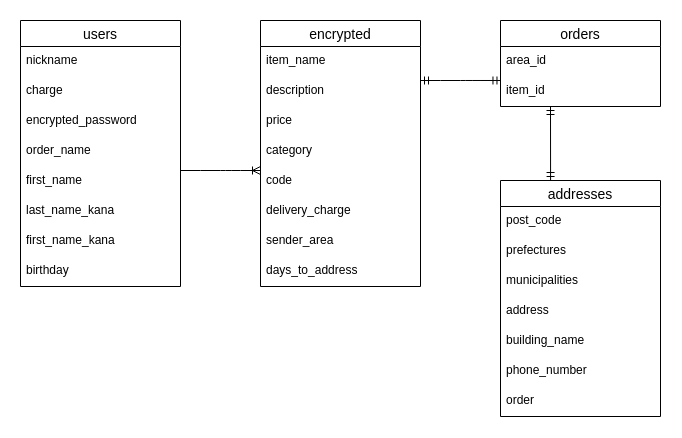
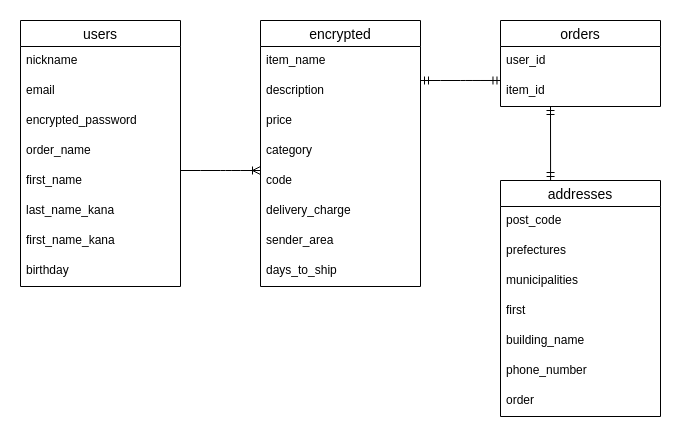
- <mxCell id="29" value="area_id" style="text;strokeColor=none;fillColor=none;spacingLeft=4;spacingRight=4;overflow=hidden;rotatable=0;points=[[0,0.5],[1,0.5]];portConstraint=eastwest;fontSize=12;rounded=0;" vertex="1" parent="28"><mxGeometry y="26" width="160" height="30" as="geometry" /></mxCell>
+ <mxCell id="29" value="user_id" style="text;strokeColor=none;fillColor=none;spacingLeft=4;spacingRight=4;overflow=hidden;rotatable=0;points=[[0,0.5],[1,0.5]];portConstraint=eastwest;fontSize=12;rounded=0;" vertex="1" parent="28"><mxGeometry y="26" width="160" height="30" as="geometry" /></mxCell>
- <mxCell id="4" value="charge" style="text;strokeColor=none;fillColor=none;spacingLeft=4;spacingRight=4;overflow=hidden;rotatable=0;points=[[0,0.5],[1,0.5]];portConstraint=eastwest;fontSize=12;rounded=0;" vertex="1" parent="2"><mxGeometry y="56" width="160" height="30" as="geometry" /></mxCell>
+ <mxCell id="4" value="email" style="text;strokeColor=none;fillColor=none;spacingLeft=4;spacingRight=4;overflow=hidden;rotatable=0;points=[[0,0.5],[1,0.5]];portConstraint=eastwest;fontSize=12;rounded=0;" vertex="1" parent="2"><mxGeometry y="56" width="160" height="30" as="geometry" /></mxCell>
- <mxCell id="19" value="days_to_address" style="text;strokeColor=none;fillColor=none;spacingLeft=4;spacingRight=4;overflow=hidden;rotatable=0;points=[[0,0.5],[1,0.5]];portConstraint=eastwest;fontSize=12;rounded=0;" vertex="1" parent="11"><mxGeometry y="236" width="160" height="30" as="geometry" /></mxCell>
+ <mxCell id="19" value="days_to_ship" style="text;strokeColor=none;fillColor=none;spacingLeft=4;spacingRight=4;overflow=hidden;rotatable=0;points=[[0,0.5],[1,0.5]];portConstraint=eastwest;fontSize=12;rounded=0;" vertex="1" parent="11"><mxGeometry y="236" width="160" height="30" as="geometry" /></mxCell>
- <mxCell id="24" value="address" style="text;strokeColor=none;fillColor=none;spacingLeft=4;spacingRight=4;overflow=hidden;rotatable=0;points=[[0,0.5],[1,0.5]];portConstraint=eastwest;fontSize=12;rounded=0;" vertex="1" parent="20"><mxGeometry y="116" width="160" height="30" as="geometry" /></mxCell>
+ <mxCell id="24" value="first" style="text;strokeColor=none;fillColor=none;spacingLeft=4;spacingRight=4;overflow=hidden;rotatable=0;points=[[0,0.5],[1,0.5]];portConstraint=eastwest;fontSize=12;rounded=0;" vertex="1" parent="20"><mxGeometry y="116" width="160" height="30" as="geometry" /></mxCell>
